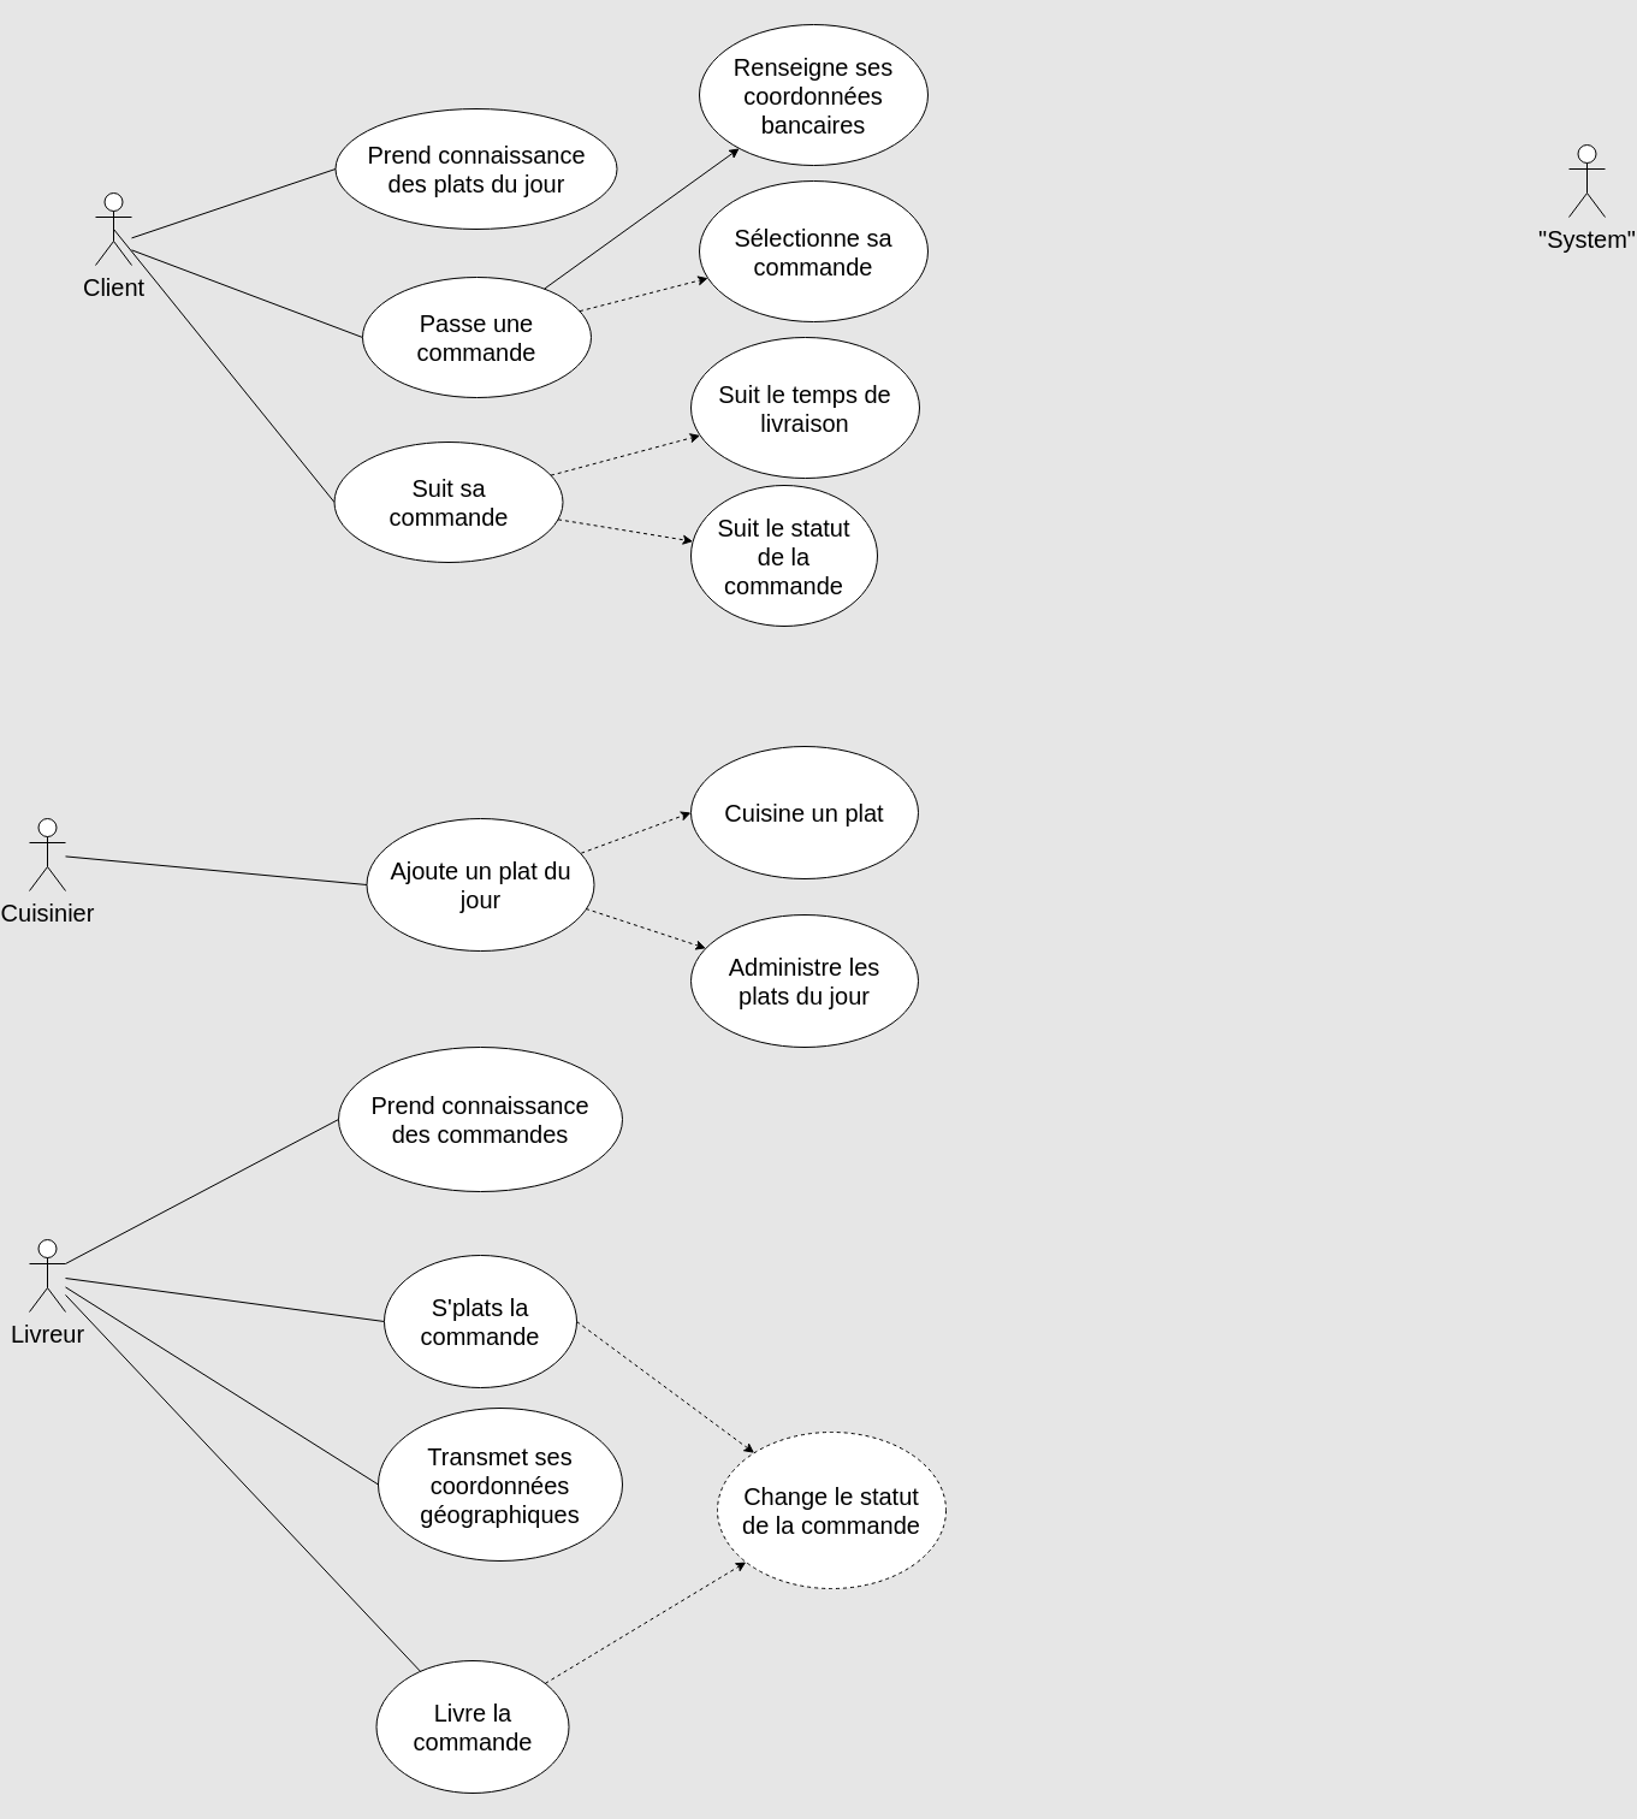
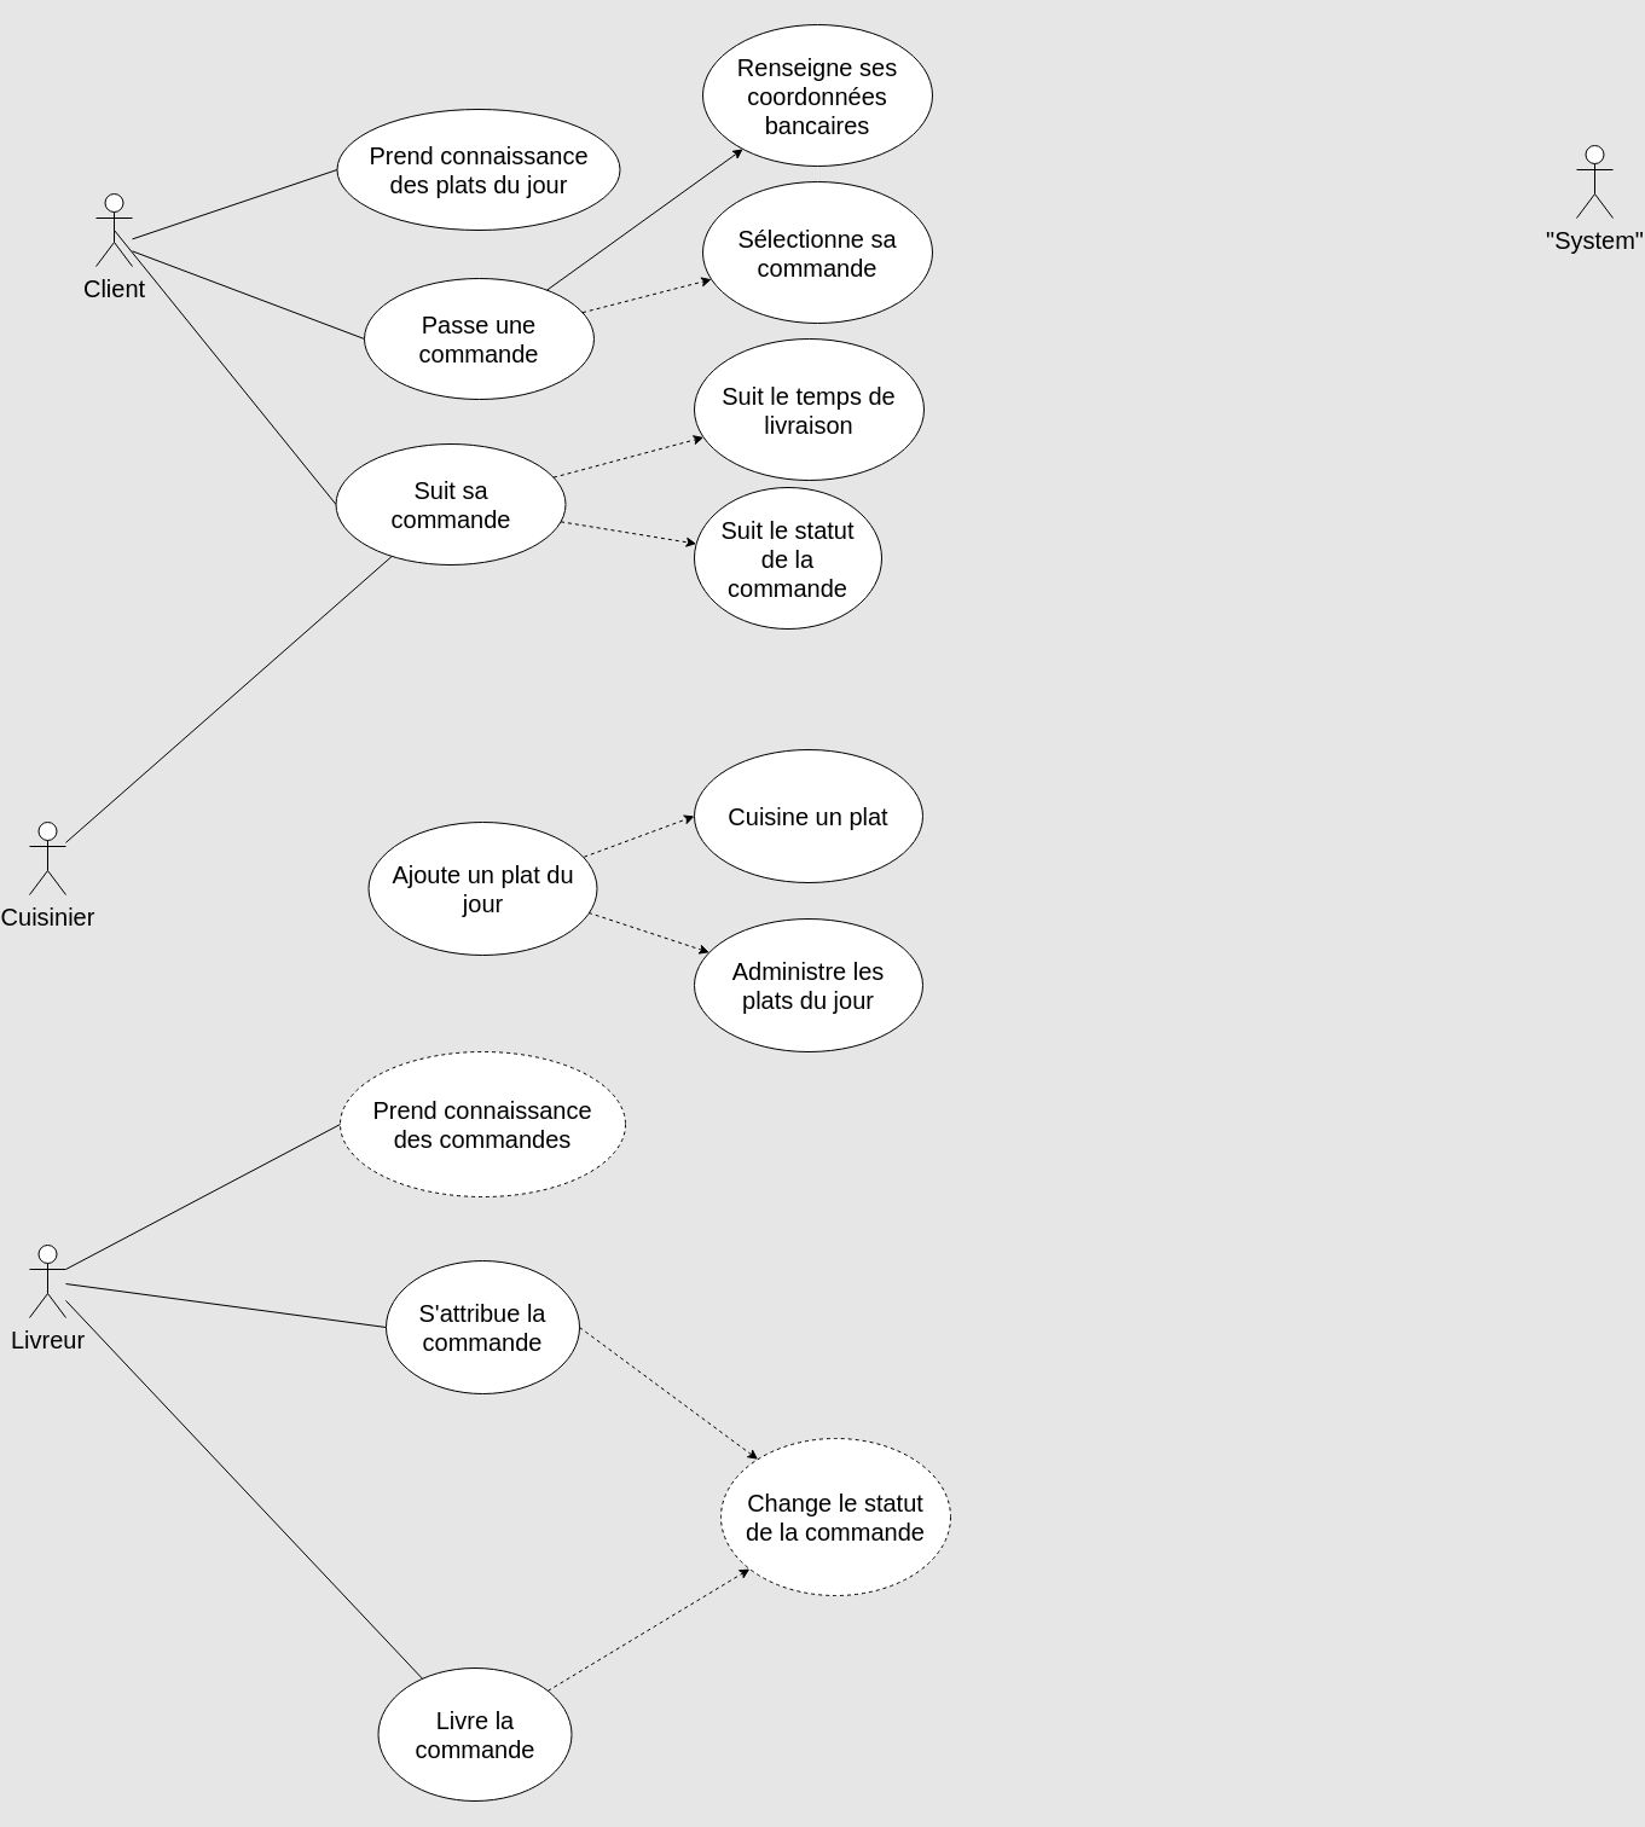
- <mxCell id="5" value="" style="endArrow=none;html=1;rounded=0;fontSize=20;entryX=0;entryY=0.5;entryDx=0;entryDy=0;" parent="1" source="3" target="21" edge="1"><mxGeometry width="50" height="50" relative="1" as="geometry"><mxPoint x="133" y="653" as="sourcePoint" /><mxPoint x="308.5" y="828" as="targetPoint" /></mxGeometry></mxCell>
+ <mxCell id="5" value="" style="endArrow=none;html=1;rounded=0;fontSize=20;" parent="1" source="3" target="27" edge="1"><mxGeometry width="50" height="50" relative="1" as="geometry"><mxPoint x="133" y="653" as="sourcePoint" /><mxPoint x="308.5" y="828" as="targetPoint" /></mxGeometry></mxCell>
- <mxCell id="12" value="Prend connaissance des commandes" style="ellipse;whiteSpace=wrap;html=1;fontSize=20;spacing=20;" parent="1" vertex="1"><mxGeometry x="277" y="870" width="236" height="120" as="geometry" /></mxCell>
+ <mxCell id="12" value="Prend connaissance des commandes" style="ellipse;whiteSpace=wrap;html=1;fontSize=20;spacing=20;dashed=1;" parent="1" vertex="1"><mxGeometry x="277" y="870" width="236" height="120" as="geometry" /></mxCell>
- <mxCell id="9" value="&lt;span&gt;S'plats la commande&lt;br&gt;&lt;/span&gt;" style="ellipse;whiteSpace=wrap;html=1;fontSize=20;spacing=20;" parent="1" vertex="1"><mxGeometry x="315" y="1043" width="160" height="110" as="geometry" /></mxCell>
+ <mxCell id="9" value="&lt;span&gt;S'attribue la commande&lt;br&gt;&lt;/span&gt;" style="ellipse;whiteSpace=wrap;html=1;fontSize=20;spacing=20;" parent="1" vertex="1"><mxGeometry x="315" y="1043" width="160" height="110" as="geometry" /></mxCell>
- <mxCell id="15" value="" style="endArrow=none;html=1;rounded=0;fontSize=20;entryX=0;entryY=0.5;entryDx=0;entryDy=0;" parent="1" source="4" target="14" edge="1"><mxGeometry width="50" height="50" relative="1" as="geometry"><mxPoint x="103" y="903" as="sourcePoint" /><mxPoint x="373" y="953" as="targetPoint" /></mxGeometry></mxCell>
- <mxCell id="14" value="Transmet ses coordonnées géographiques" style="ellipse;whiteSpace=wrap;html=1;fontSize=20;spacing=20;" parent="1" vertex="1"><mxGeometry x="310" y="1170" width="203" height="127" as="geometry" /></mxCell>
